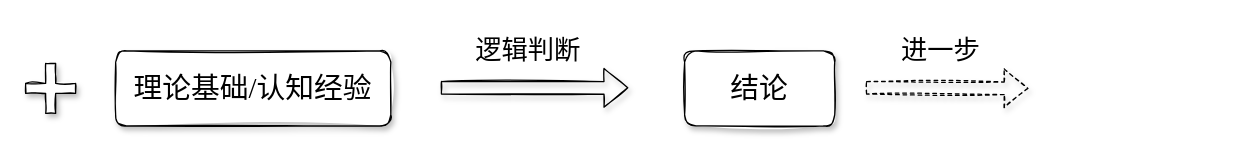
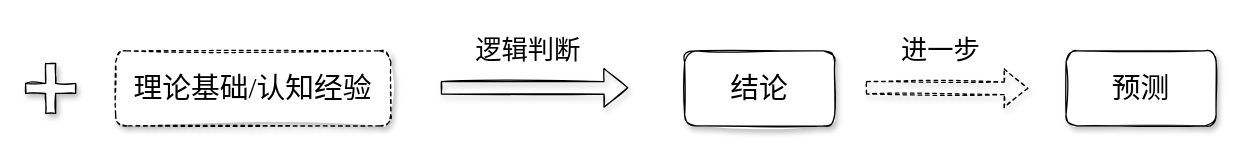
- <mxCell id="3" value="&lt;p&gt;&lt;font style=&quot;font-size: 23px&quot; data-font-src=&quot;https://fonts.googleapis.com/css?family=ZCOOL+KuaiLe&quot;&gt;理论基础/认知经验&lt;/font&gt;&lt;/p&gt;" style="whiteSpace=wrap;html=1;sketch=1;rounded=1;shadow=1;glass=0;fontFamily=ZCOOL QingKe HuangYou;fontSource=https%3A%2F%2Ffonts.googleapis.com%2Fcss%3Ffamily%3DZCOOL%2BQingKe%2BHuangYou;" parent="1" vertex="1"><mxGeometry x="92" y="40" width="220" height="60" as="geometry" /></mxCell>
+ <mxCell id="3" value="&lt;p&gt;&lt;font style=&quot;font-size: 23px&quot; data-font-src=&quot;https://fonts.googleapis.com/css?family=ZCOOL+KuaiLe&quot;&gt;理论基础/认知经验&lt;/font&gt;&lt;/p&gt;" style="whiteSpace=wrap;html=1;sketch=1;rounded=1;shadow=1;glass=0;fontFamily=ZCOOL QingKe HuangYou;fontSource=https%3A%2F%2Ffonts.googleapis.com%2Fcss%3Ffamily%3DZCOOL%2BQingKe%2BHuangYou;dashed=1;" parent="1" vertex="1"><mxGeometry x="92" y="40" width="220" height="60" as="geometry" /></mxCell>
+ <mxCell id="8" value="&lt;p&gt;&lt;span style=&quot;font-size: 23px&quot;&gt;预测&lt;/span&gt;&lt;/p&gt;" style="whiteSpace=wrap;html=1;sketch=1;rounded=1;shadow=1;glass=0;fontFamily=ZCOOL QingKe HuangYou;fontSource=https%3A%2F%2Ffonts.googleapis.com%2Fcss%3Ffamily%3DZCOOL%2BQingKe%2BHuangYou;" vertex="1" parent="1"><mxGeometry x="852" y="40" width="120" height="60" as="geometry" /></mxCell>
